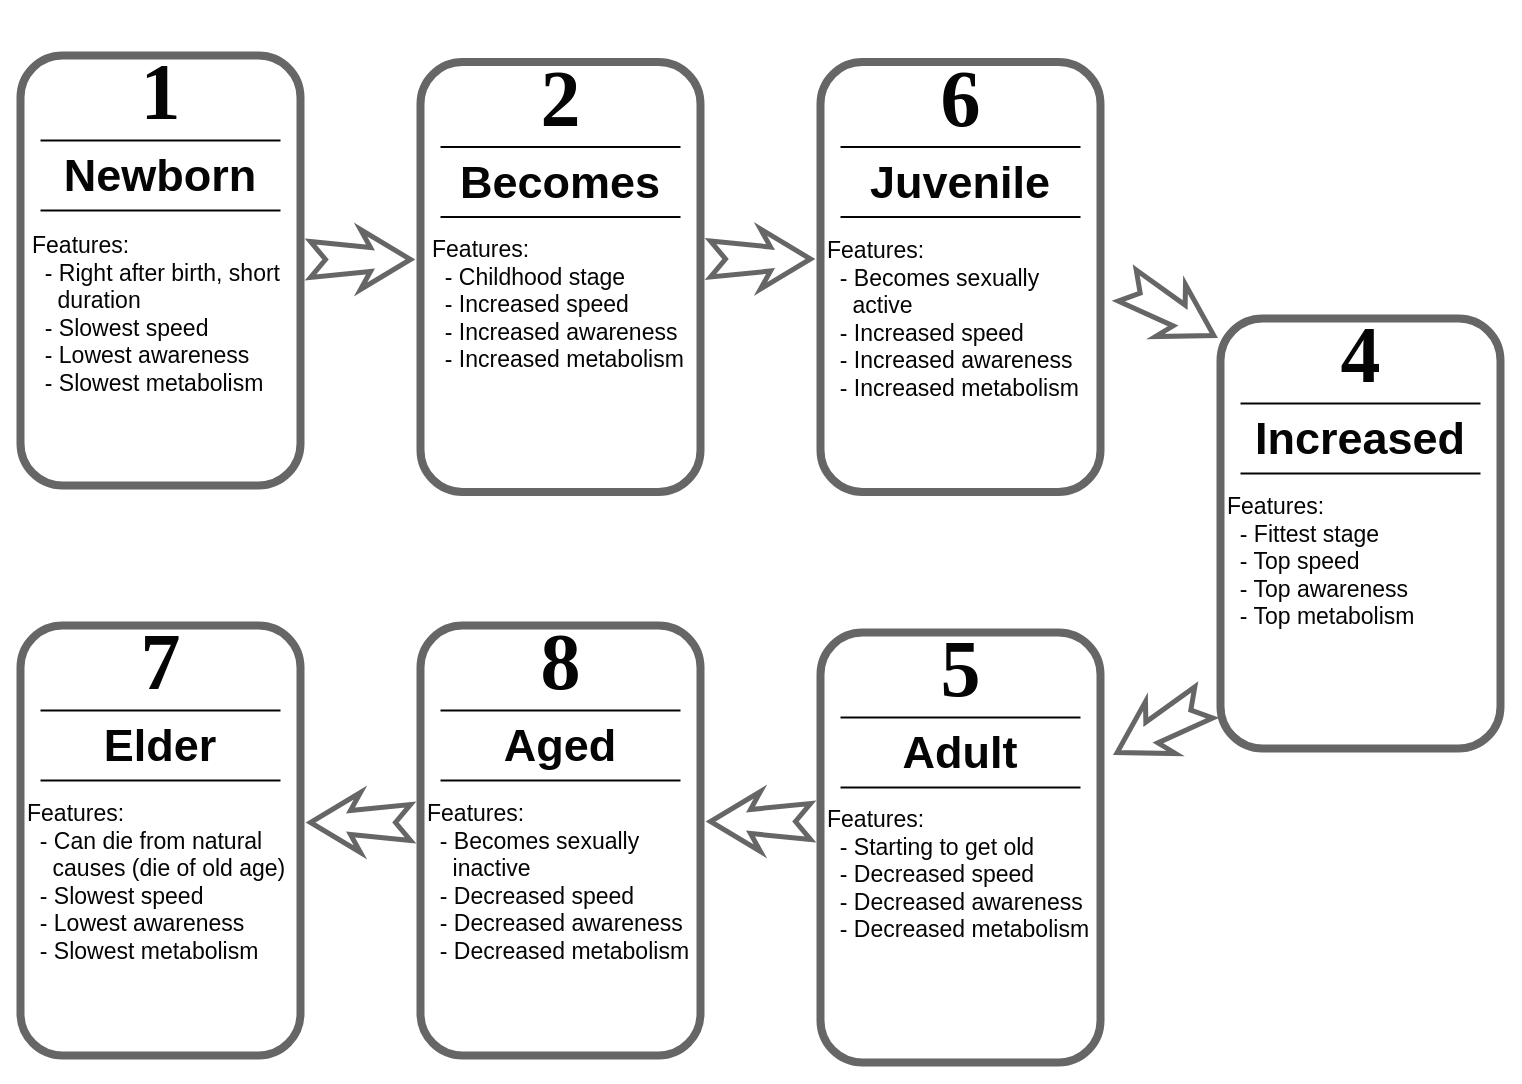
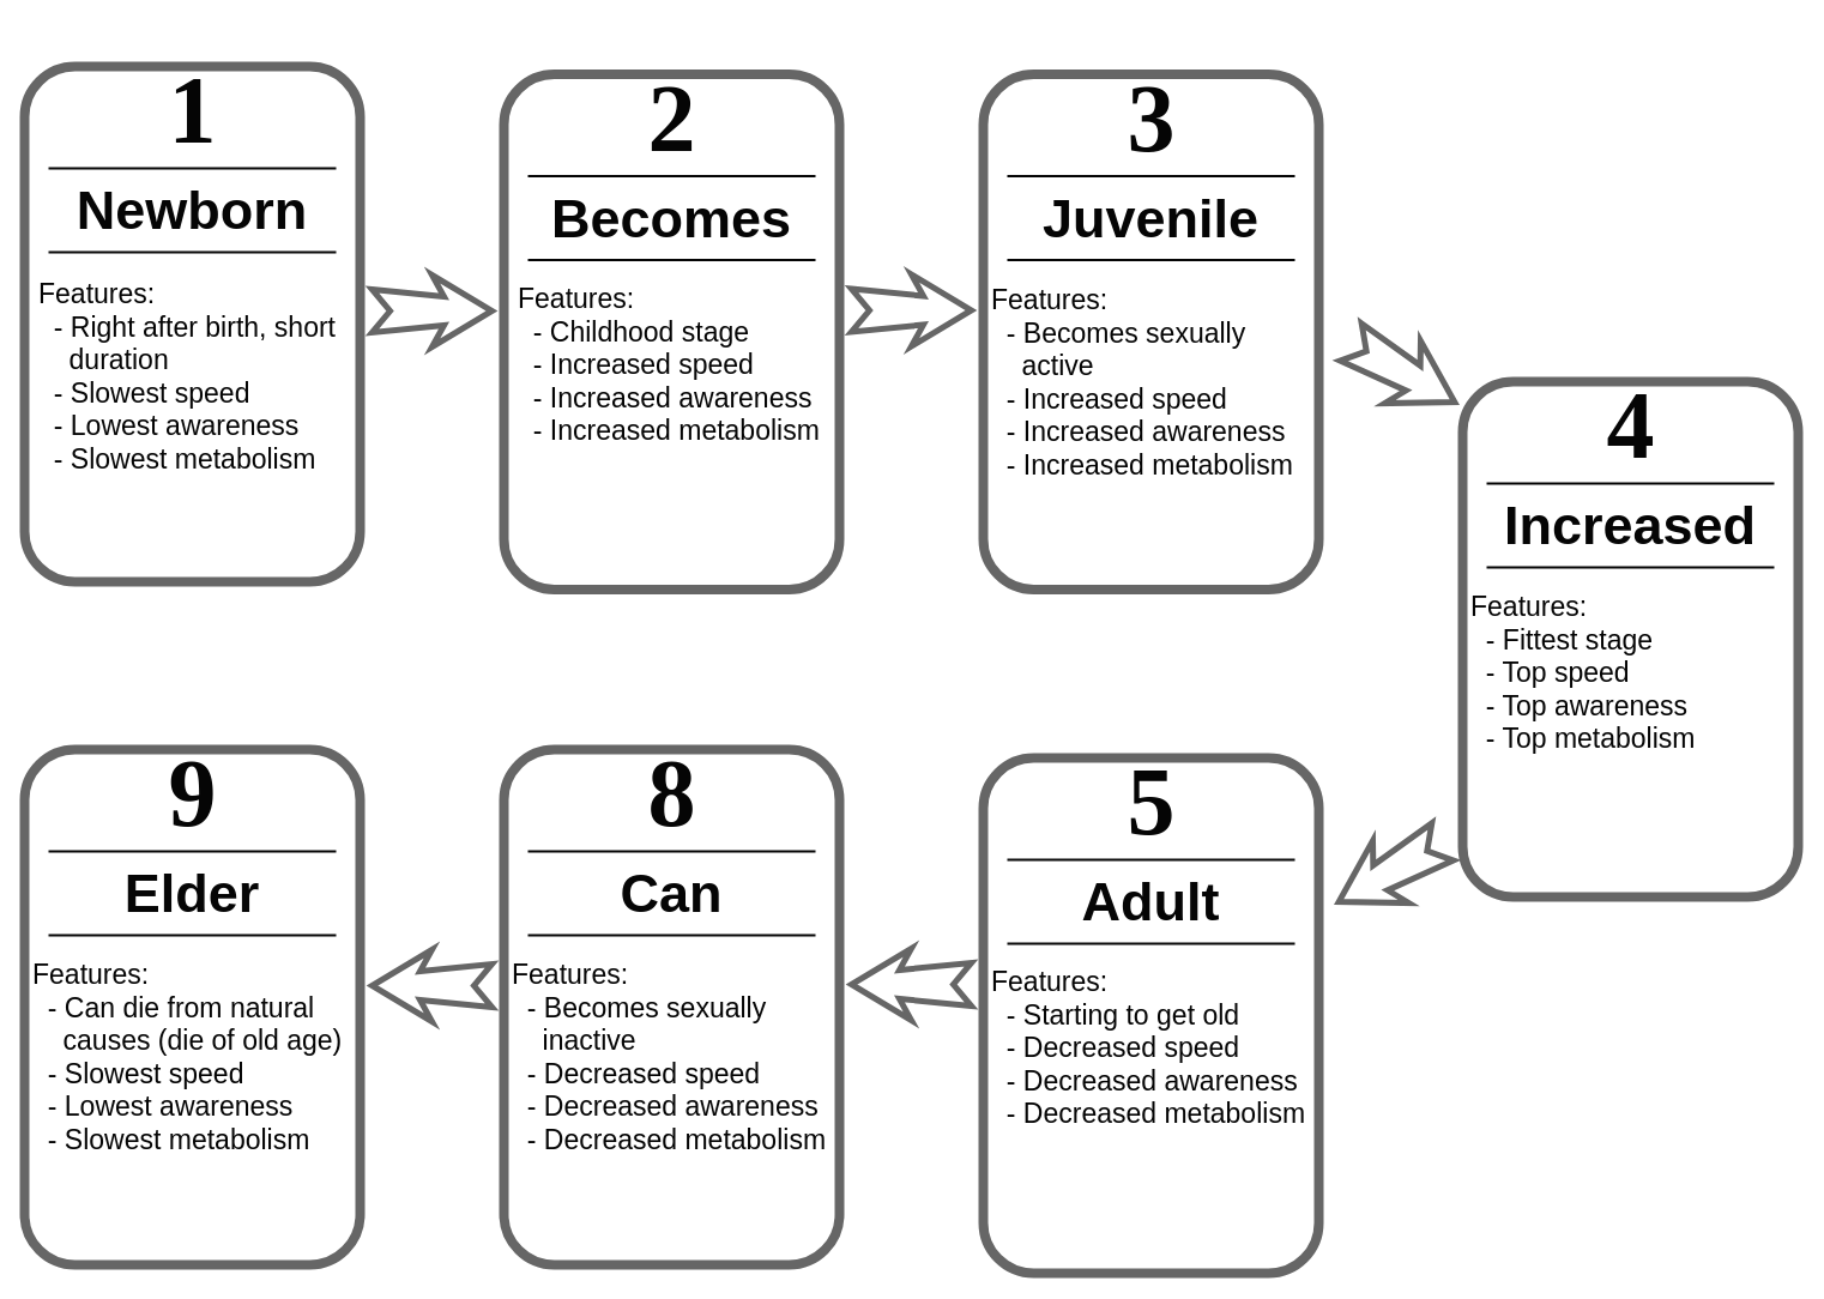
- <mxCell id="19" value="&lt;font color=&quot;#050505&quot; style=&quot;font-size: 80px&quot;&gt;6&lt;/font&gt;" style="text;html=1;resizable=0;points=[];autosize=1;align=center;verticalAlign=middle;spacingTop=0;fontSize=100;fontFamily=Verdana;fontStyle=1;fillColor=none;imageWidth=10;imageHeight=10;imageAspect=0;absoluteArcSize=1;rounded=0;glass=0;sketch=0;" vertex="1" parent="1"><mxGeometry x="925" y="26.5" width="70" height="130" as="geometry" /></mxCell>
+ <mxCell id="19" value="&lt;font color=&quot;#050505&quot; style=&quot;font-size: 80px&quot;&gt;3&lt;/font&gt;" style="text;html=1;resizable=0;points=[];autosize=1;align=center;verticalAlign=middle;spacingTop=0;fontSize=100;fontFamily=Verdana;fontStyle=1;fillColor=none;imageWidth=10;imageHeight=10;imageAspect=0;absoluteArcSize=1;rounded=0;glass=0;sketch=0;" vertex="1" parent="1"><mxGeometry x="925" y="26.5" width="70" height="130" as="geometry" /></mxCell>
- <mxCell id="42" value="&lt;font color=&quot;#050505&quot; style=&quot;font-size: 80px&quot;&gt;7&lt;/font&gt;" style="text;html=1;resizable=0;points=[];autosize=1;align=center;verticalAlign=middle;spacingTop=0;fontSize=100;fontFamily=Verdana;fontStyle=1;fillColor=none;imageWidth=10;imageHeight=10;imageAspect=0;absoluteArcSize=1;rounded=0;glass=0;sketch=0;flipH=1;flipV=1;" vertex="1" parent="1"><mxGeometry x="125" y="590" width="70" height="130" as="geometry" /></mxCell>
+ <mxCell id="42" value="&lt;font color=&quot;#050505&quot; style=&quot;font-size: 80px&quot;&gt;9&lt;/font&gt;" style="text;html=1;resizable=0;points=[];autosize=1;align=center;verticalAlign=middle;spacingTop=0;fontSize=100;fontFamily=Verdana;fontStyle=1;fillColor=none;imageWidth=10;imageHeight=10;imageAspect=0;absoluteArcSize=1;rounded=0;glass=0;sketch=0;flipH=1;flipV=1;" vertex="1" parent="1"><mxGeometry x="125" y="590" width="70" height="130" as="geometry" /></mxCell>
- <mxCell id="34" value="&lt;span style=&quot;font-size: 45px&quot;&gt;Aged&lt;/span&gt;" style="text;html=1;strokeColor=none;fillColor=none;align=center;verticalAlign=middle;whiteSpace=wrap;rounded=0;shadow=0;fontSize=27;fontColor=#050505;fontStyle=1;flipH=1;flipV=1;" vertex="1" parent="1"><mxGeometry x="420" y="715" width="280" height="60" as="geometry" /></mxCell>
+ <mxCell id="34" value="&lt;span style=&quot;font-size: 45px&quot;&gt;Can&lt;/span&gt;" style="text;html=1;strokeColor=none;fillColor=none;align=center;verticalAlign=middle;whiteSpace=wrap;rounded=0;shadow=0;fontSize=27;fontColor=#050505;fontStyle=1;flipH=1;flipV=1;" vertex="1" parent="1"><mxGeometry x="420" y="715" width="280" height="60" as="geometry" /></mxCell>
